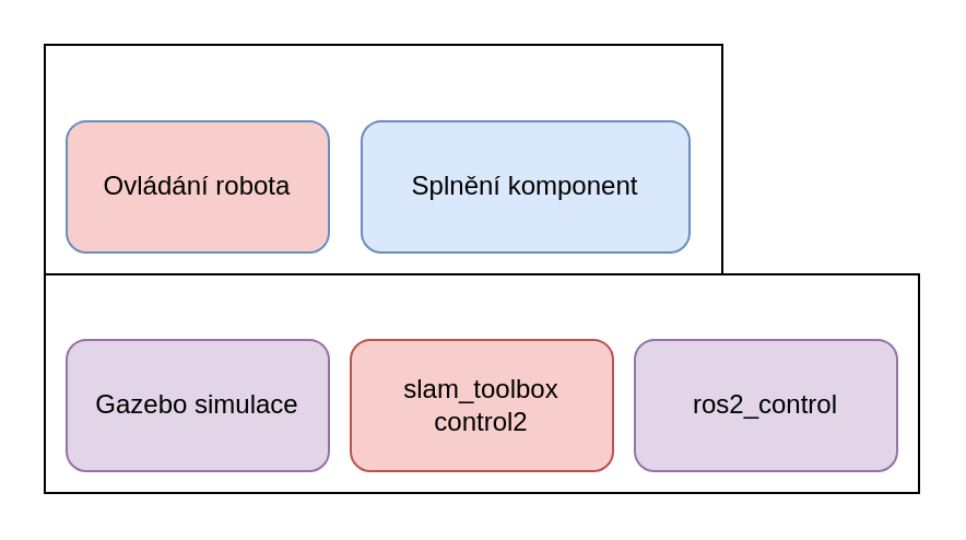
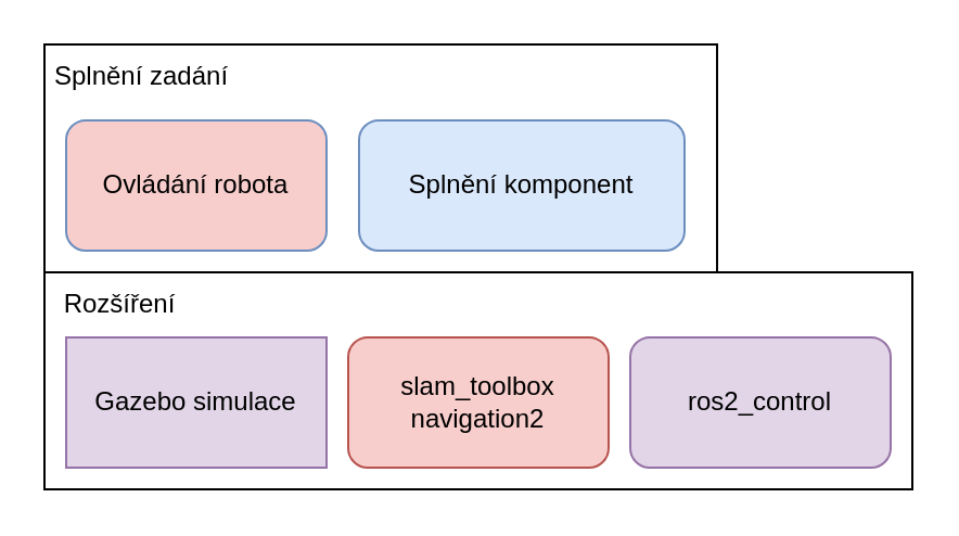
+ <mxCell id="9" value="Splnění zadání" style="text;html=1;align=center;verticalAlign=middle;whiteSpace=wrap;rounded=0;" vertex="1" parent="1"><mxGeometry x="20" y="20" width="90" height="30" as="geometry" /></mxCell>
+ <mxCell id="10" value="Rozšíření" style="text;html=1;align=center;verticalAlign=middle;whiteSpace=wrap;rounded=0;" vertex="1" parent="1"><mxGeometry x="20" y="125" width="70" height="30" as="geometry" /></mxCell>
- <mxCell id="4" value="Gazebo simulace" style="rounded=1;whiteSpace=wrap;html=1;fillColor=#e1d5e7;strokeColor=#9673a6;" vertex="1" parent="1"><mxGeometry x="30" y="155" width="120" height="60" as="geometry" /></mxCell>
+ <mxCell id="4" value="Gazebo simulace" style="whiteSpace=wrap;html=1;fillColor=#e1d5e7;strokeColor=#9673a6;rounded=0;" vertex="1" parent="1"><mxGeometry x="30" y="155" width="120" height="60" as="geometry" /></mxCell>
- <mxCell id="6" value="slam_toolbox&lt;div&gt;control2&lt;/div&gt;" style="rounded=1;whiteSpace=wrap;html=1;fillColor=#f8cecc;strokeColor=#b85450;" vertex="1" parent="1"><mxGeometry x="160" y="155" width="120" height="60" as="geometry" /></mxCell>
+ <mxCell id="6" value="slam_toolbox&lt;div&gt;navigation2&lt;/div&gt;" style="rounded=1;whiteSpace=wrap;html=1;fillColor=#f8cecc;strokeColor=#b85450;" vertex="1" parent="1"><mxGeometry x="160" y="155" width="120" height="60" as="geometry" /></mxCell>
